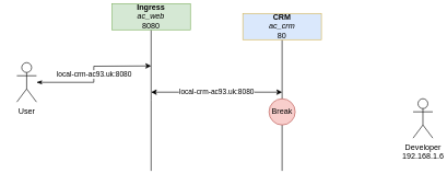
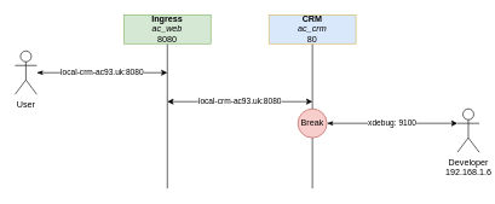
- <mxCell id="4" value="&lt;b&gt;Ingress&lt;/b&gt;&lt;br&gt;&lt;i&gt;ac_web&lt;/i&gt;&lt;br&gt;8080" style="rounded=0;whiteSpace=wrap;html=1;fillColor=#d5e8d4;strokeColor=#82b366;" vertex="1" parent="1"><mxGeometry x="170" y="5" width="120" height="40" as="geometry" /></mxCell>
+ <mxCell id="4" value="&lt;b&gt;Ingress&lt;/b&gt;&lt;br&gt;&lt;i&gt;ac_web&lt;/i&gt;&lt;br&gt;8080" style="rounded=0;whiteSpace=wrap;html=1;fillColor=#d5e8d4;strokeColor=#82b366;" vertex="1" parent="1"><mxGeometry x="170" y="20" width="120" height="40" as="geometry" /></mxCell>
- <mxCell id="6" value="User" style="shape=umlActor;verticalLabelPosition=bottom;labelBackgroundColor=#ffffff;verticalAlign=top;html=1;outlineConnect=0;" vertex="1" parent="1"><mxGeometry x="25" y="95" width="30" height="60" as="geometry" /></mxCell>
+ <mxCell id="6" value="User" style="shape=umlActor;verticalLabelPosition=bottom;labelBackgroundColor=#ffffff;verticalAlign=top;html=1;outlineConnect=0;" vertex="1" parent="1"><mxGeometry x="20" y="70" width="30" height="60" as="geometry" /></mxCell>
+ <mxCell id="9" value="xdebug: 9100" style="edgeStyle=orthogonalEdgeStyle;rounded=0;orthogonalLoop=1;jettySize=auto;html=1;entryX=0;entryY=0.333;entryDx=0;entryDy=0;entryPerimeter=0;startArrow=classicThin;startFill=1;" edge="1" parent="1" source="10" target="11"><mxGeometry relative="1" as="geometry" /></mxCell>
